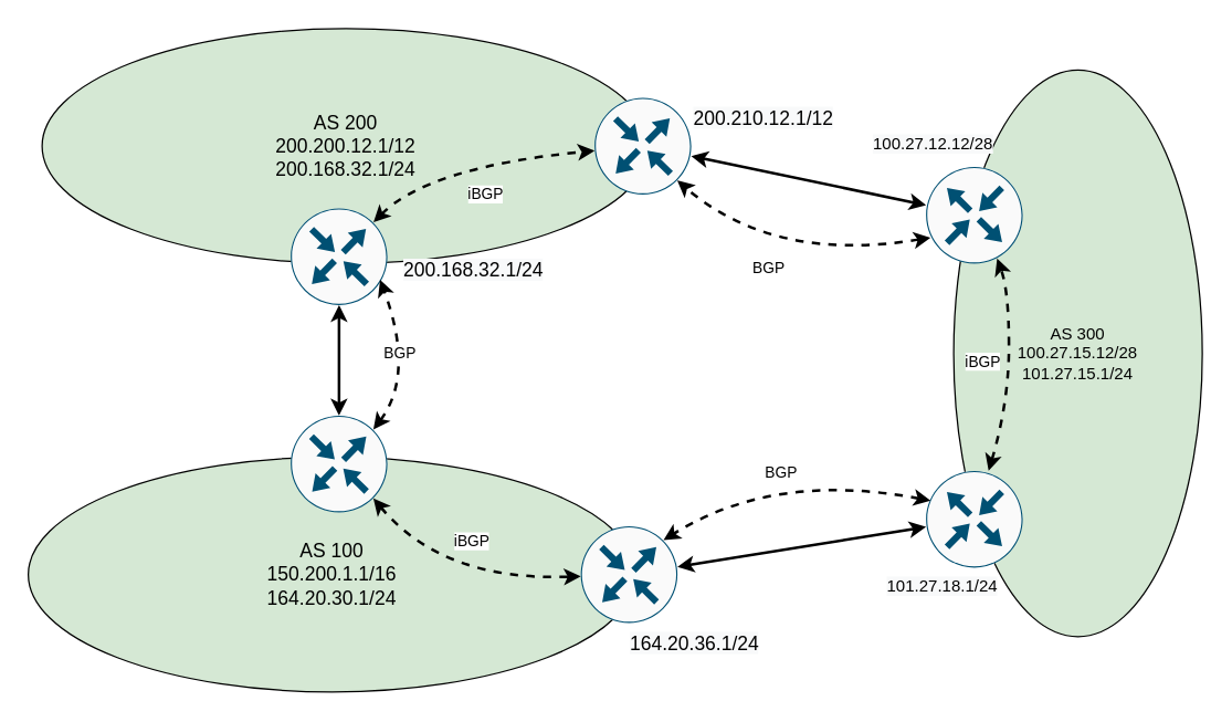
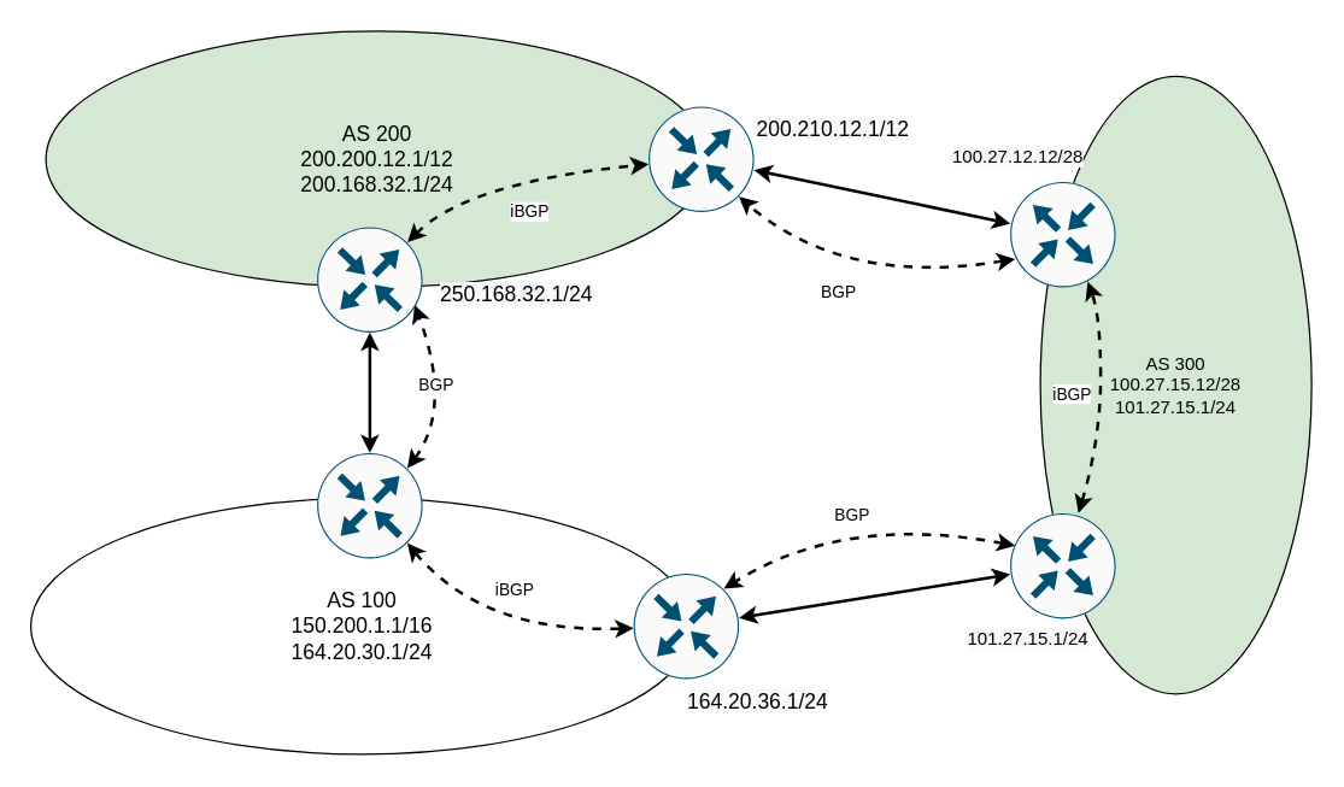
- <mxCell id="8" value="&lt;meta charset=&quot;utf-8&quot;&gt;&lt;span style=&quot;color: rgb(0, 0, 0); font-family: helvetica; font-size: 14px; font-style: normal; font-weight: 400; letter-spacing: normal; text-align: center; text-indent: 0px; text-transform: none; word-spacing: 0px; background-color: rgb(248, 249, 250); display: inline; float: none;&quot;&gt;200.168.32.1/24&lt;/span&gt;" style="text;whiteSpace=wrap;html=1;" vertex="1" parent="2"><mxGeometry x="260" y="160" width="130" height="30" as="geometry" /></mxCell>
+ <mxCell id="8" value="&lt;meta charset=&quot;utf-8&quot;&gt;&lt;span style=&quot;color: rgb(0, 0, 0); font-family: helvetica; font-size: 14px; font-style: normal; font-weight: 400; letter-spacing: normal; text-align: center; text-indent: 0px; text-transform: none; word-spacing: 0px; background-color: rgb(248, 249, 250); display: inline; float: none;&quot;&gt;250.168.32.1/24&lt;/span&gt;" style="text;whiteSpace=wrap;html=1;" vertex="1" parent="2"><mxGeometry x="260" y="160" width="130" height="30" as="geometry" /></mxCell>
- <mxCell id="10" value="&lt;font style=&quot;font-size: 14px&quot;&gt;AS 100&lt;br&gt;150.200.1.1/16&lt;br&gt;164.20.30.1/24&lt;br&gt;&lt;/font&gt;" style="ellipse;whiteSpace=wrap;html=1;rotation=0;fillColor=#d5e8d4;" vertex="1" parent="9"><mxGeometry y="30" width="440" height="170" as="geometry" /></mxCell>
+ <mxCell id="10" value="&lt;font style=&quot;font-size: 14px&quot;&gt;AS 100&lt;br&gt;150.200.1.1/16&lt;br&gt;164.20.30.1/24&lt;br&gt;&lt;/font&gt;" style="ellipse;whiteSpace=wrap;html=1;rotation=0;" vertex="1" parent="9"><mxGeometry y="30" width="440" height="170" as="geometry" /></mxCell>
- <mxCell id="27" value="&lt;meta charset=&quot;utf-8&quot;&gt;&lt;span style=&quot;color: rgb(0, 0, 0); font-family: helvetica; font-size: 12px; font-style: normal; font-weight: 400; letter-spacing: normal; text-align: center; text-indent: 0px; text-transform: none; word-spacing: 0px; background-color: rgb(248, 249, 250); display: inline; float: none;&quot;&gt;101.27.18.1/24&lt;/span&gt;" style="text;whiteSpace=wrap;html=1;" vertex="1" parent="1"><mxGeometry x="640" y="410" width="110" height="30" as="geometry" /></mxCell>
+ <mxCell id="27" value="&lt;meta charset=&quot;utf-8&quot;&gt;&lt;span style=&quot;color: rgb(0, 0, 0); font-family: helvetica; font-size: 12px; font-style: normal; font-weight: 400; letter-spacing: normal; text-align: center; text-indent: 0px; text-transform: none; word-spacing: 0px; background-color: rgb(248, 249, 250); display: inline; float: none;&quot;&gt;101.27.15.1/24&lt;/span&gt;" style="text;whiteSpace=wrap;html=1;" vertex="1" parent="1"><mxGeometry x="640" y="410" width="110" height="30" as="geometry" /></mxCell>
